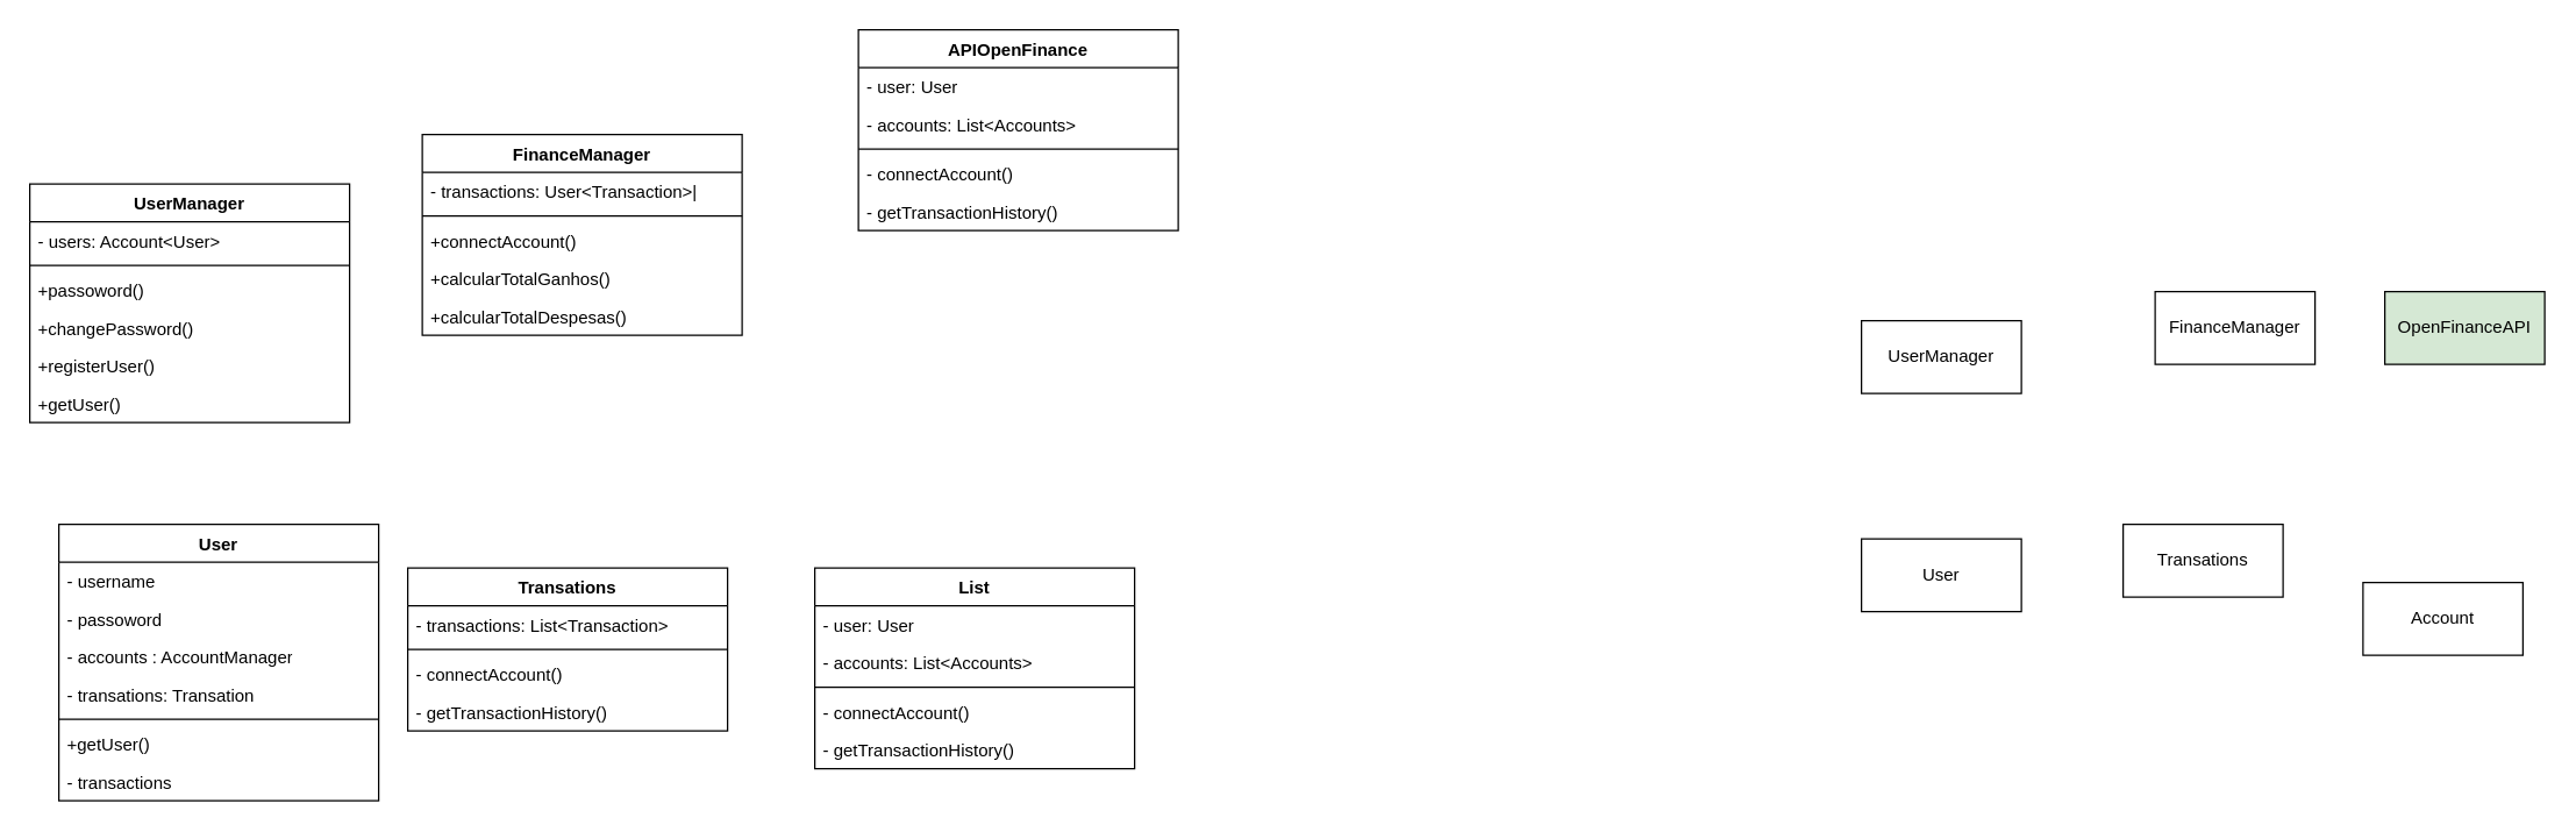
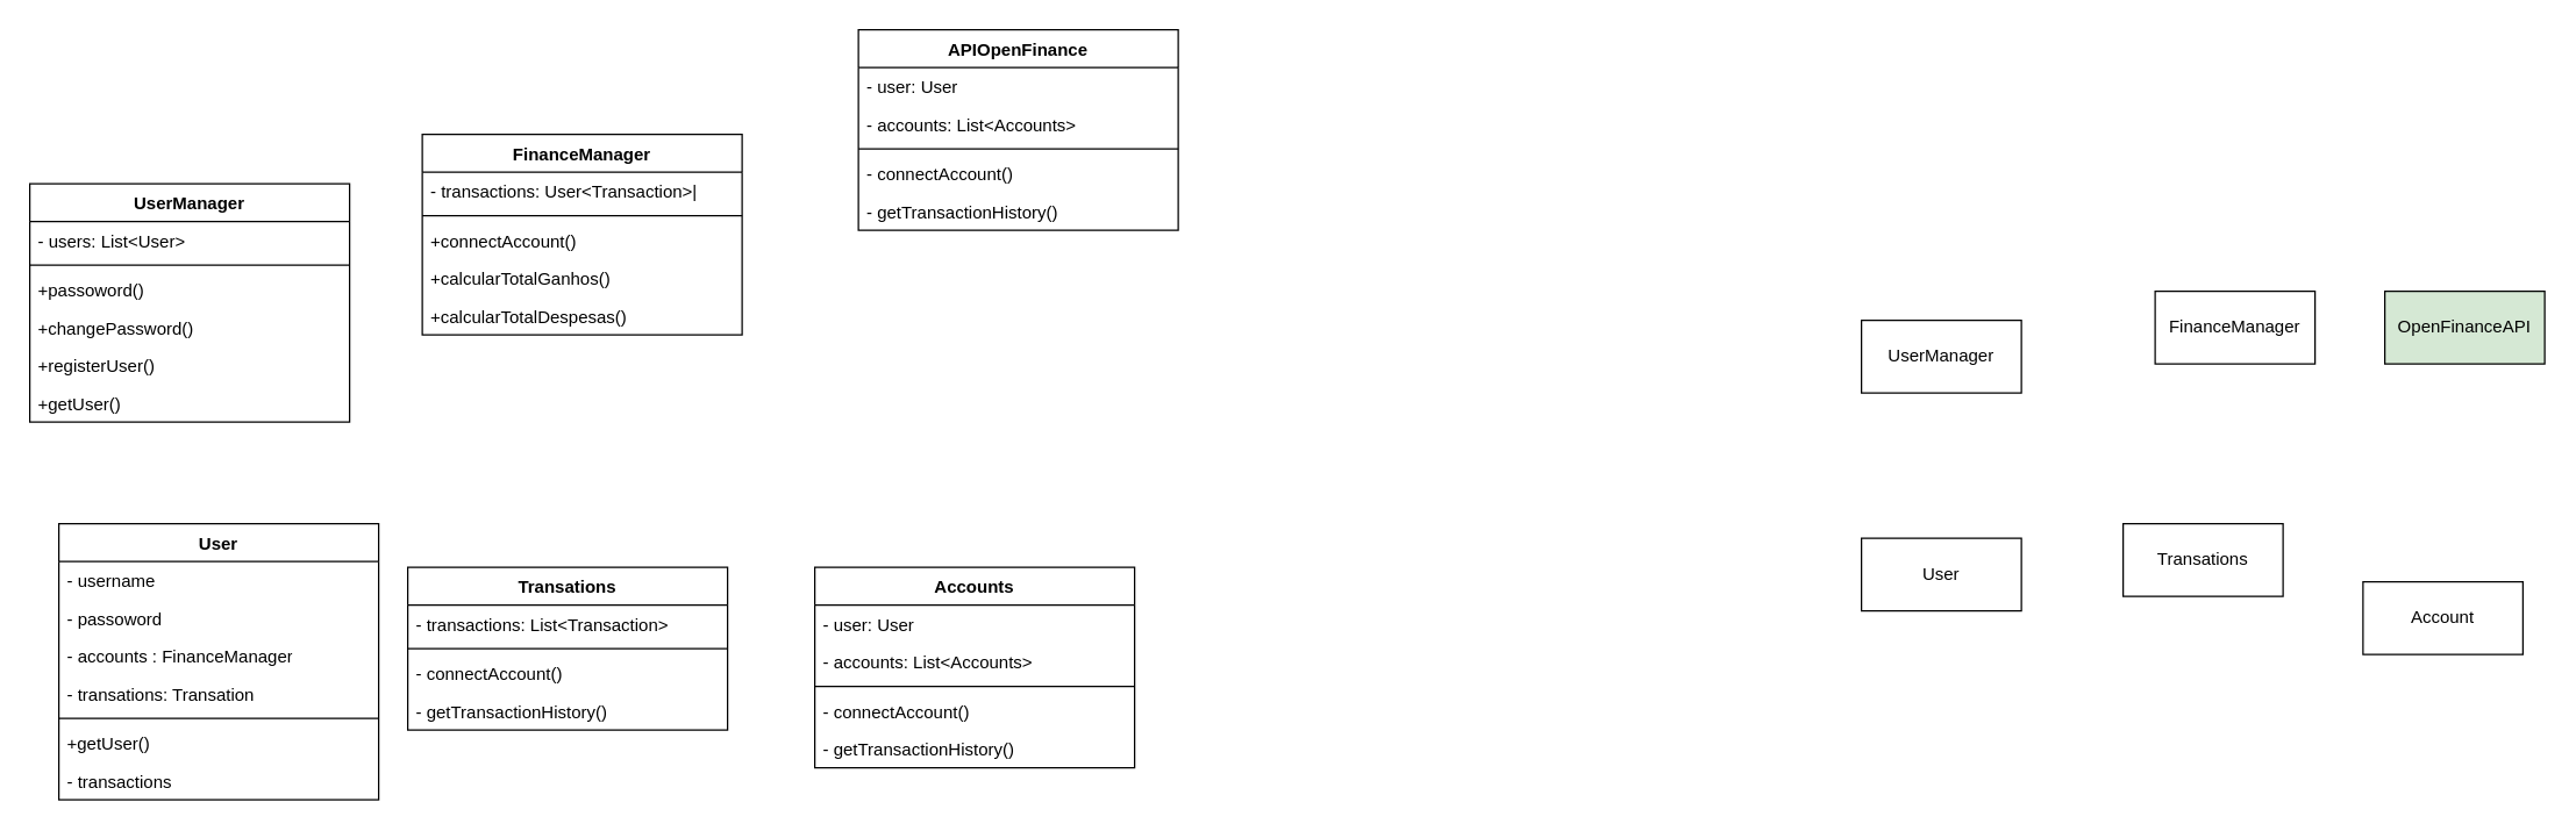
- <mxCell id="7" value="- users: Account&amp;lt;User&amp;gt;" style="text;strokeColor=none;fillColor=none;align=left;verticalAlign=top;spacingLeft=4;spacingRight=4;overflow=hidden;rotatable=0;points=[[0,0.5],[1,0.5]];portConstraint=eastwest;whiteSpace=wrap;html=1;" parent="6" vertex="1"><mxGeometry y="26" width="220" height="26" as="geometry" /></mxCell>
+ <mxCell id="7" value="- users: List&amp;lt;User&amp;gt;" style="text;strokeColor=none;fillColor=none;align=left;verticalAlign=top;spacingLeft=4;spacingRight=4;overflow=hidden;rotatable=0;points=[[0,0.5],[1,0.5]];portConstraint=eastwest;whiteSpace=wrap;html=1;" parent="6" vertex="1"><mxGeometry y="26" width="220" height="26" as="geometry" /></mxCell>
- <mxCell id="19" value="List" style="swimlane;fontStyle=1;align=center;verticalAlign=top;childLayout=stackLayout;horizontal=1;startSize=26;horizontalStack=0;resizeParent=1;resizeParentMax=0;resizeLast=0;collapsible=1;marginBottom=0;whiteSpace=wrap;html=1;" parent="1" vertex="1"><mxGeometry x="560" y="390" width="220" height="138" as="geometry" /></mxCell>
+ <mxCell id="19" value="Accounts" style="swimlane;fontStyle=1;align=center;verticalAlign=top;childLayout=stackLayout;horizontal=1;startSize=26;horizontalStack=0;resizeParent=1;resizeParentMax=0;resizeLast=0;collapsible=1;marginBottom=0;whiteSpace=wrap;html=1;" parent="1" vertex="1"><mxGeometry x="560" y="390" width="220" height="138" as="geometry" /></mxCell>
- <mxCell id="28" value="- accounts : AccountManager" style="text;strokeColor=none;fillColor=none;align=left;verticalAlign=top;spacingLeft=4;spacingRight=4;overflow=hidden;rotatable=0;points=[[0,0.5],[1,0.5]];portConstraint=eastwest;whiteSpace=wrap;html=1;" vertex="1" parent="25"><mxGeometry y="78" width="220" height="26" as="geometry" /></mxCell>
+ <mxCell id="28" value="- accounts : FinanceManager" style="text;strokeColor=none;fillColor=none;align=left;verticalAlign=top;spacingLeft=4;spacingRight=4;overflow=hidden;rotatable=0;points=[[0,0.5],[1,0.5]];portConstraint=eastwest;whiteSpace=wrap;html=1;" vertex="1" parent="25"><mxGeometry y="78" width="220" height="26" as="geometry" /></mxCell>
